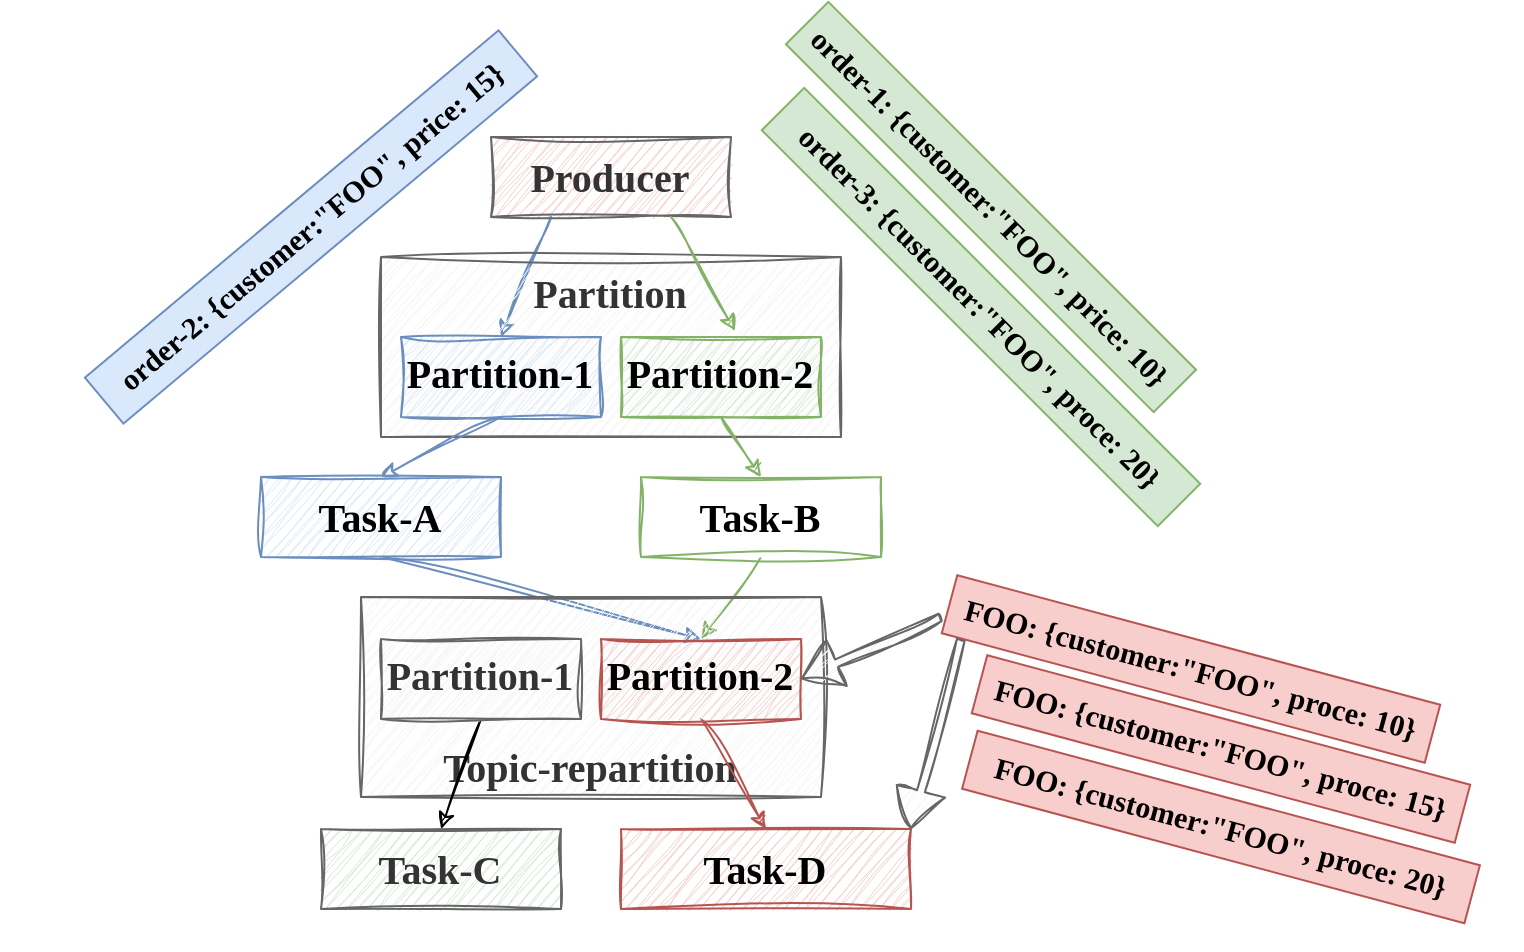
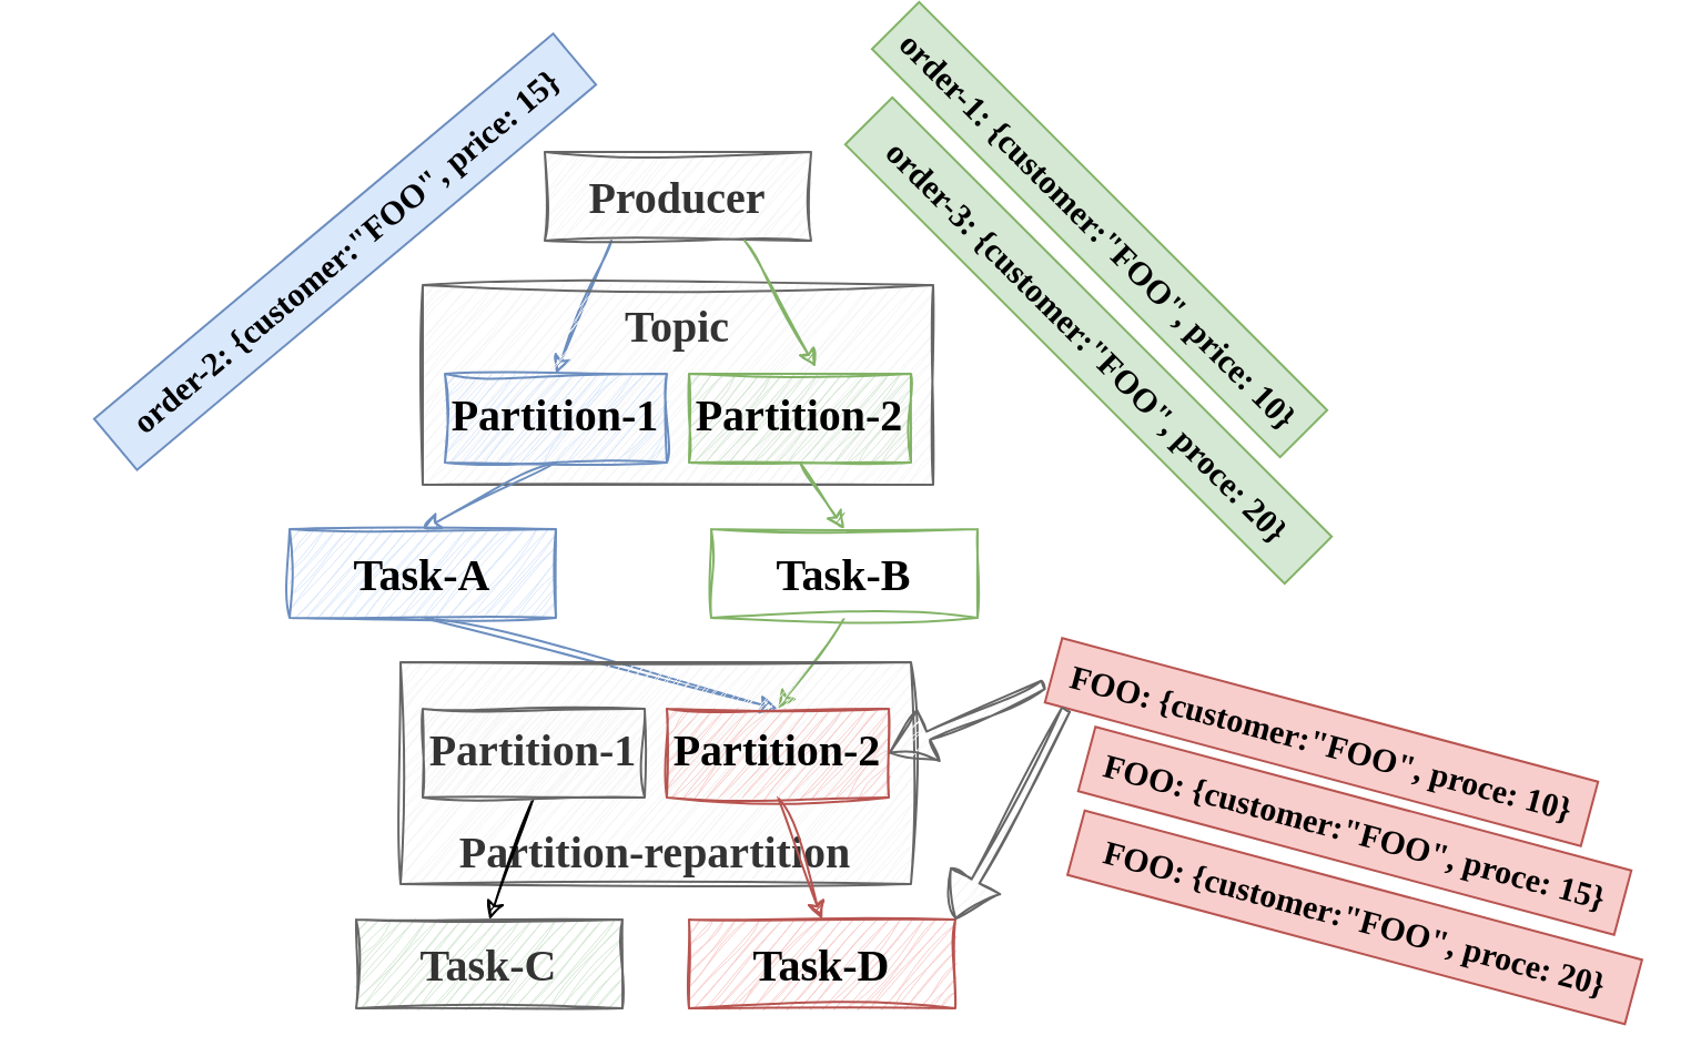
- <mxCell id="3" value="Producer" style="rounded=0;whiteSpace=wrap;html=1;sketch=1;hachureGap=4;jiggle=2;curveFitting=1;fontFamily=Architects Daughter;fontSource=https%3A%2F%2Ffonts.googleapis.com%2Fcss%3Ffamily%3DArchitects%2BDaughter;fontSize=20;fillColor=#f8cecc;strokeColor=#666666;fontStyle=1;fontColor=#333333;" parent="1" vertex="1"><mxGeometry x="245" y="20" width="120" height="40" as="geometry" /></mxCell>
+ <mxCell id="3" value="Producer" style="rounded=0;whiteSpace=wrap;html=1;sketch=1;hachureGap=4;jiggle=2;curveFitting=1;fontFamily=Architects Daughter;fontSource=https%3A%2F%2Ffonts.googleapis.com%2Fcss%3Ffamily%3DArchitects%2BDaughter;fontSize=20;fillColor=#f5f5f5;strokeColor=#666666;fontStyle=1;fontColor=#333333;" parent="1" vertex="1"><mxGeometry x="245" y="20" width="120" height="40" as="geometry" /></mxCell>
- <mxCell id="4" value="&lt;b&gt;Partition&lt;/b&gt;" style="rounded=0;whiteSpace=wrap;html=1;sketch=1;hachureGap=4;jiggle=2;curveFitting=1;fontFamily=Architects Daughter;fontSource=https%3A%2F%2Ffonts.googleapis.com%2Fcss%3Ffamily%3DArchitects%2BDaughter;fontSize=20;verticalAlign=top;fillColor=#f5f5f5;strokeColor=#666666;fontColor=#333333;" parent="1" vertex="1"><mxGeometry x="190" y="80" width="230" height="90" as="geometry" /></mxCell>
+ <mxCell id="4" value="&lt;b&gt;Topic&lt;/b&gt;" style="rounded=0;whiteSpace=wrap;html=1;sketch=1;hachureGap=4;jiggle=2;curveFitting=1;fontFamily=Architects Daughter;fontSource=https%3A%2F%2Ffonts.googleapis.com%2Fcss%3Ffamily%3DArchitects%2BDaughter;fontSize=20;verticalAlign=top;fillColor=#f5f5f5;strokeColor=#666666;fontColor=#333333;" parent="1" vertex="1"><mxGeometry x="190" y="80" width="230" height="90" as="geometry" /></mxCell>
- <mxCell id="17" value="&lt;b&gt;Topic-repartition&lt;/b&gt;" style="rounded=0;whiteSpace=wrap;html=1;sketch=1;hachureGap=4;jiggle=2;curveFitting=1;fontFamily=Architects Daughter;fontSource=https%3A%2F%2Ffonts.googleapis.com%2Fcss%3Ffamily%3DArchitects%2BDaughter;fontSize=20;verticalAlign=bottom;fillColor=#f5f5f5;strokeColor=#666666;fontColor=#333333;" parent="1" vertex="1"><mxGeometry x="180" y="250" width="230" height="100" as="geometry" /></mxCell>
+ <mxCell id="17" value="&lt;b&gt;Partition-repartition&lt;/b&gt;" style="rounded=0;whiteSpace=wrap;html=1;sketch=1;hachureGap=4;jiggle=2;curveFitting=1;fontFamily=Architects Daughter;fontSource=https%3A%2F%2Ffonts.googleapis.com%2Fcss%3Ffamily%3DArchitects%2BDaughter;fontSize=20;verticalAlign=bottom;fillColor=#f5f5f5;strokeColor=#666666;fontColor=#333333;" parent="1" vertex="1"><mxGeometry x="180" y="250" width="230" height="100" as="geometry" /></mxCell>
- <mxCell id="26" value="&lt;b&gt;Task-D&lt;/b&gt;" style="whiteSpace=wrap;html=1;sketch=1;hachureGap=4;jiggle=2;curveFitting=1;fontFamily=Architects Daughter;fontSource=https%3A%2F%2Ffonts.googleapis.com%2Fcss%3Ffamily%3DArchitects%2BDaughter;fontSize=20;fillColor=#f8cecc;strokeColor=#b85450;" parent="1" vertex="1"><mxGeometry x="310" y="366" width="145" height="40" as="geometry" /></mxCell>
+ <mxCell id="26" value="&lt;b&gt;Task-D&lt;/b&gt;" style="whiteSpace=wrap;html=1;sketch=1;hachureGap=4;jiggle=2;curveFitting=1;fontFamily=Architects Daughter;fontSource=https%3A%2F%2Ffonts.googleapis.com%2Fcss%3Ffamily%3DArchitects%2BDaughter;fontSize=20;fillColor=#f8cecc;strokeColor=#b85450;" parent="1" vertex="1"><mxGeometry x="310" y="366" width="120" height="40" as="geometry" /></mxCell>
